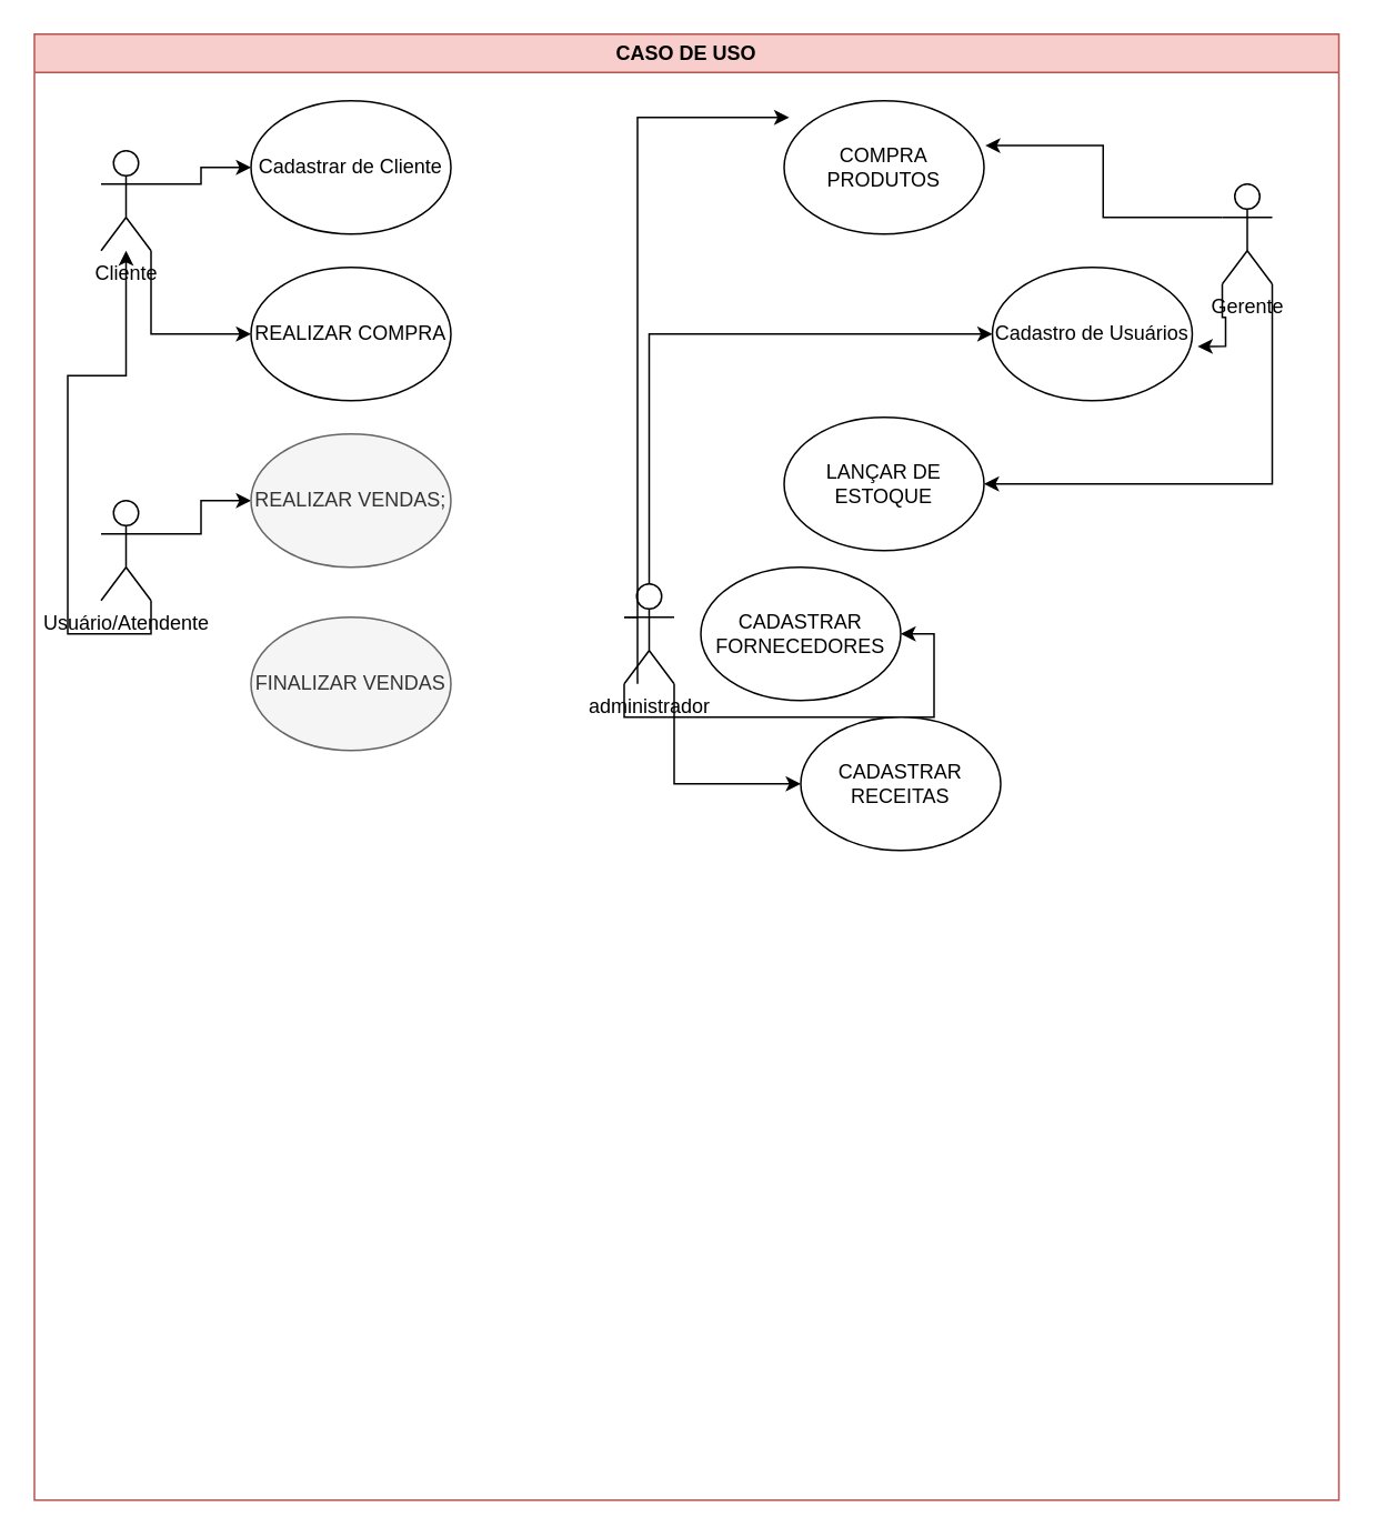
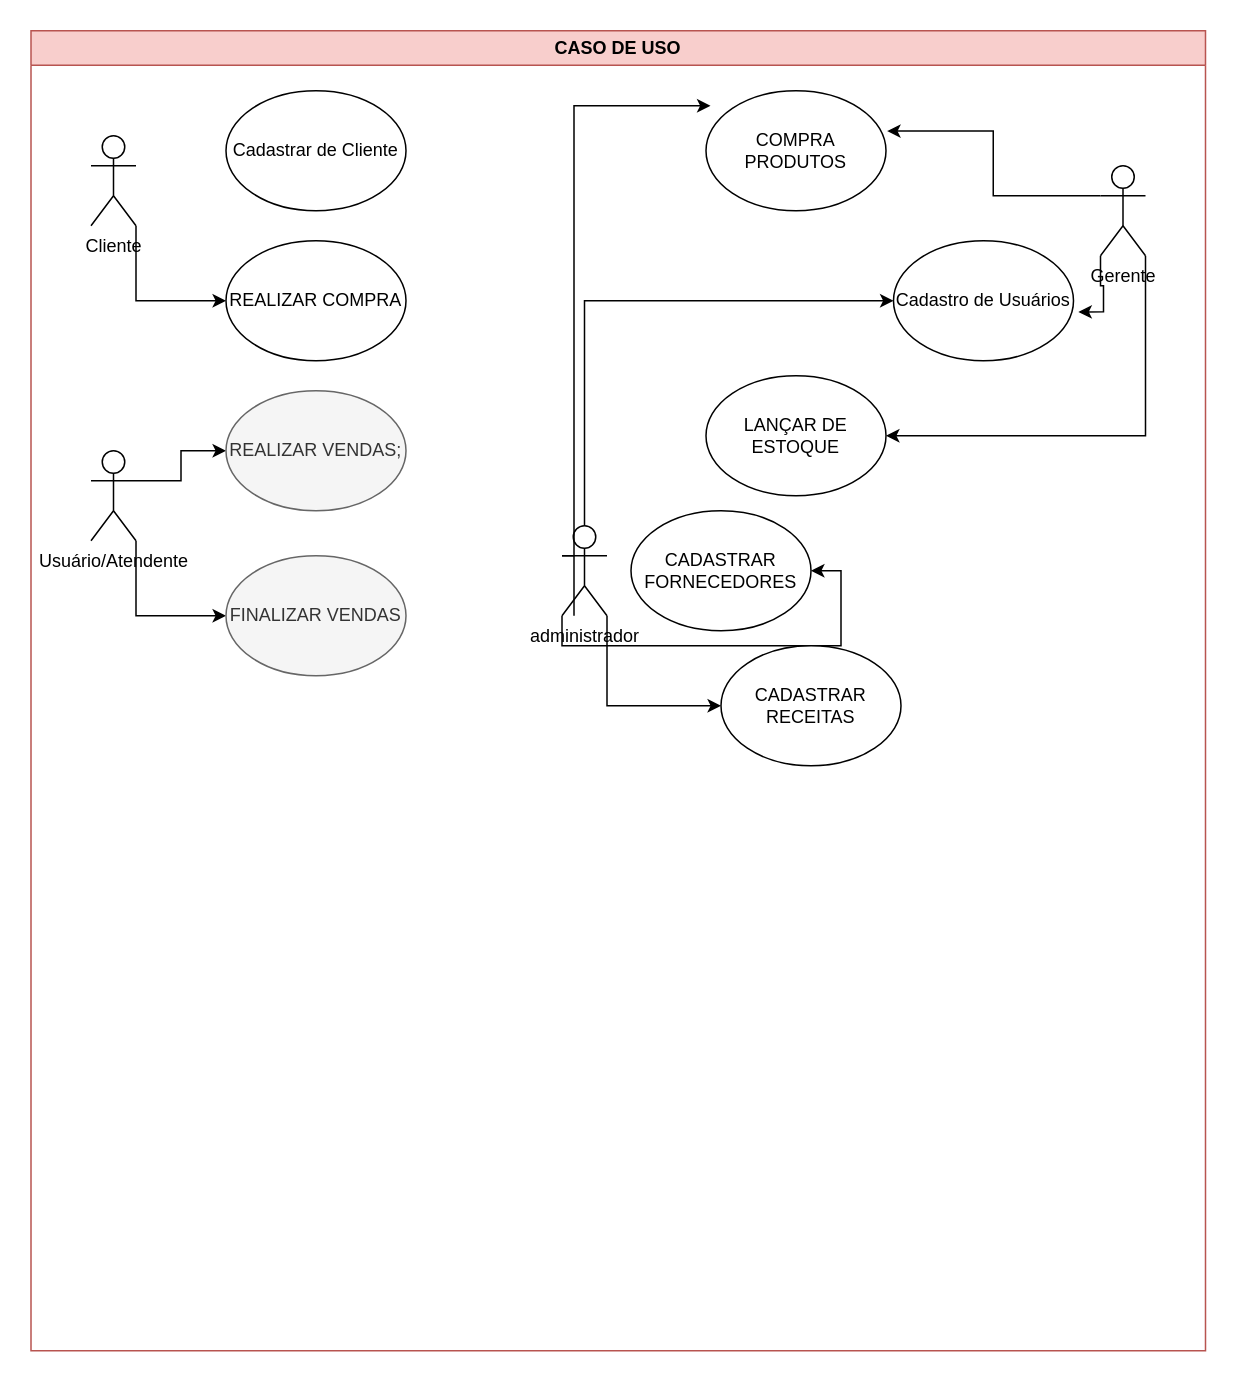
- <mxCell id="3" style="edgeStyle=orthogonalEdgeStyle;rounded=0;orthogonalLoop=1;jettySize=auto;html=1;exitX=1;exitY=0.333;exitDx=0;exitDy=0;exitPerimeter=0;entryX=0;entryY=0.5;entryDx=0;entryDy=0;" edge="1" parent="2" source="5" target="6"><mxGeometry relative="1" as="geometry" /></mxCell>
- <mxCell id="10" style="edgeStyle=orthogonalEdgeStyle;rounded=0;orthogonalLoop=1;jettySize=auto;html=1;exitX=1;exitY=1;exitDx=0;exitDy=0;exitPerimeter=0;" edge="1" parent="2" source="11" target="5"><mxGeometry relative="1" as="geometry" /></mxCell>
+ <mxCell id="10" style="edgeStyle=orthogonalEdgeStyle;rounded=0;orthogonalLoop=1;jettySize=auto;html=1;exitX=1;exitY=1;exitDx=0;exitDy=0;exitPerimeter=0;entryX=0;entryY=0.5;entryDx=0;entryDy=0;" edge="1" parent="2" source="11" target="20"><mxGeometry relative="1" as="geometry" /></mxCell>
